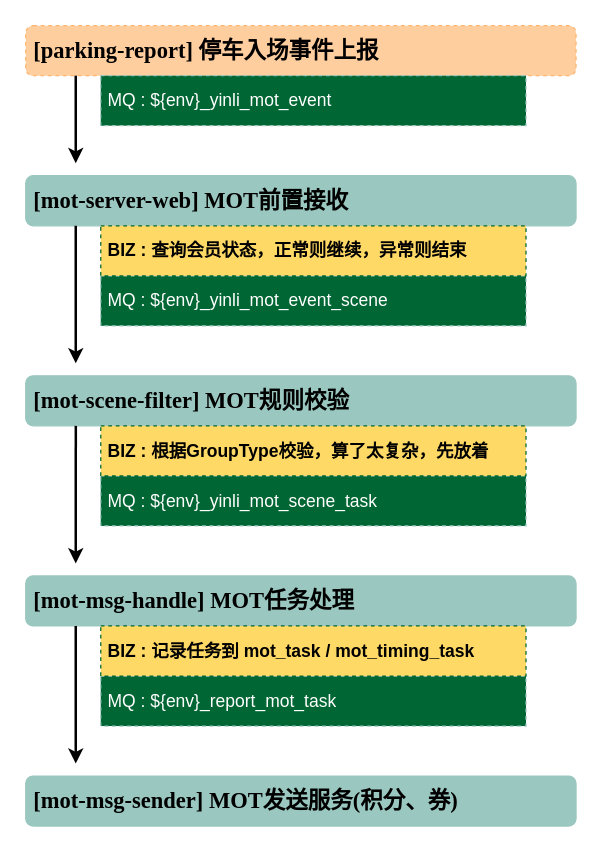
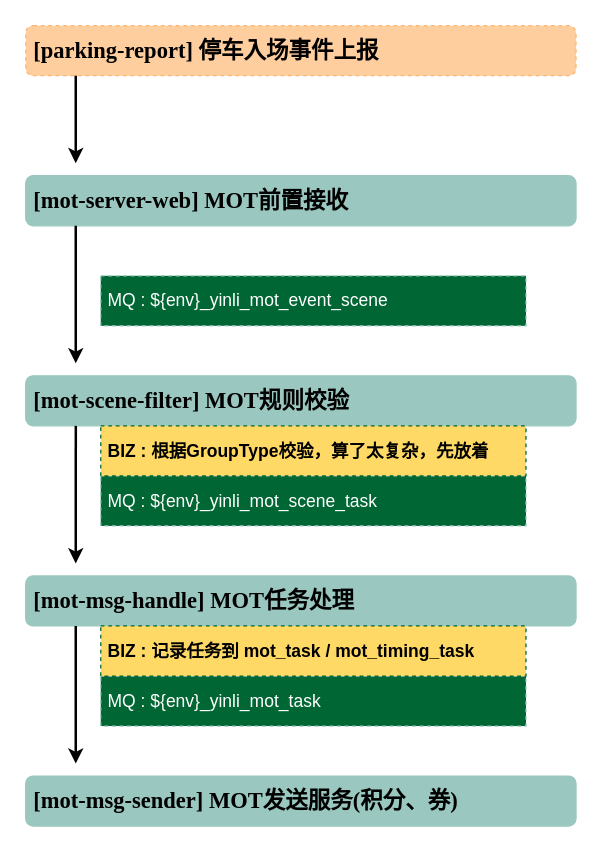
- <mxCell id="8" value="&lt;span style=&quot;color: rgb(255 , 255 , 255) ; white-space: normal&quot;&gt;&lt;font style=&quot;font-size: 14px&quot;&gt;&amp;nbsp;MQ : ${env}_yinli_mot_event&lt;/font&gt;&lt;/span&gt;" style="rounded=0;whiteSpace=wrap;html=1;dashed=1;strokeColor=#9AC7BF;fillColor=#006633;align=left;" vertex="1" parent="1"><mxGeometry x="80" y="60" width="340" height="40" as="geometry" /></mxCell>
- <mxCell id="11" value="&lt;font style=&quot;font-size: 14px&quot;&gt;&lt;b&gt;&amp;nbsp;BIZ : 查询会员状态，正常则继续，异常则结束&lt;/b&gt;&lt;/font&gt;" style="rounded=0;whiteSpace=wrap;html=1;dashed=1;strokeColor=#006633;strokeWidth=1;fillColor=#FFD966;align=left;" vertex="1" parent="1"><mxGeometry x="80" y="180" width="340" height="40" as="geometry" /></mxCell>
- <mxCell id="16" value="&lt;span style=&quot;color: rgb(255 , 255 , 255) ; white-space: normal&quot;&gt;&lt;font style=&quot;font-size: 14px&quot;&gt;&amp;nbsp;MQ : ${env}_report_mot_task&lt;/font&gt;&lt;/span&gt;" style="rounded=0;whiteSpace=wrap;html=1;dashed=1;strokeColor=#9AC7BF;fillColor=#006633;align=left;" vertex="1" parent="1"><mxGeometry x="80" y="540" width="340" height="40" as="geometry" /></mxCell>
+ <mxCell id="16" value="&lt;span style=&quot;color: rgb(255 , 255 , 255) ; white-space: normal&quot;&gt;&lt;font style=&quot;font-size: 14px&quot;&gt;&amp;nbsp;MQ : ${env}_yinli_mot_task&lt;/font&gt;&lt;/span&gt;" style="rounded=0;whiteSpace=wrap;html=1;dashed=1;strokeColor=#9AC7BF;fillColor=#006633;align=left;" vertex="1" parent="1"><mxGeometry x="80" y="540" width="340" height="40" as="geometry" /></mxCell>
